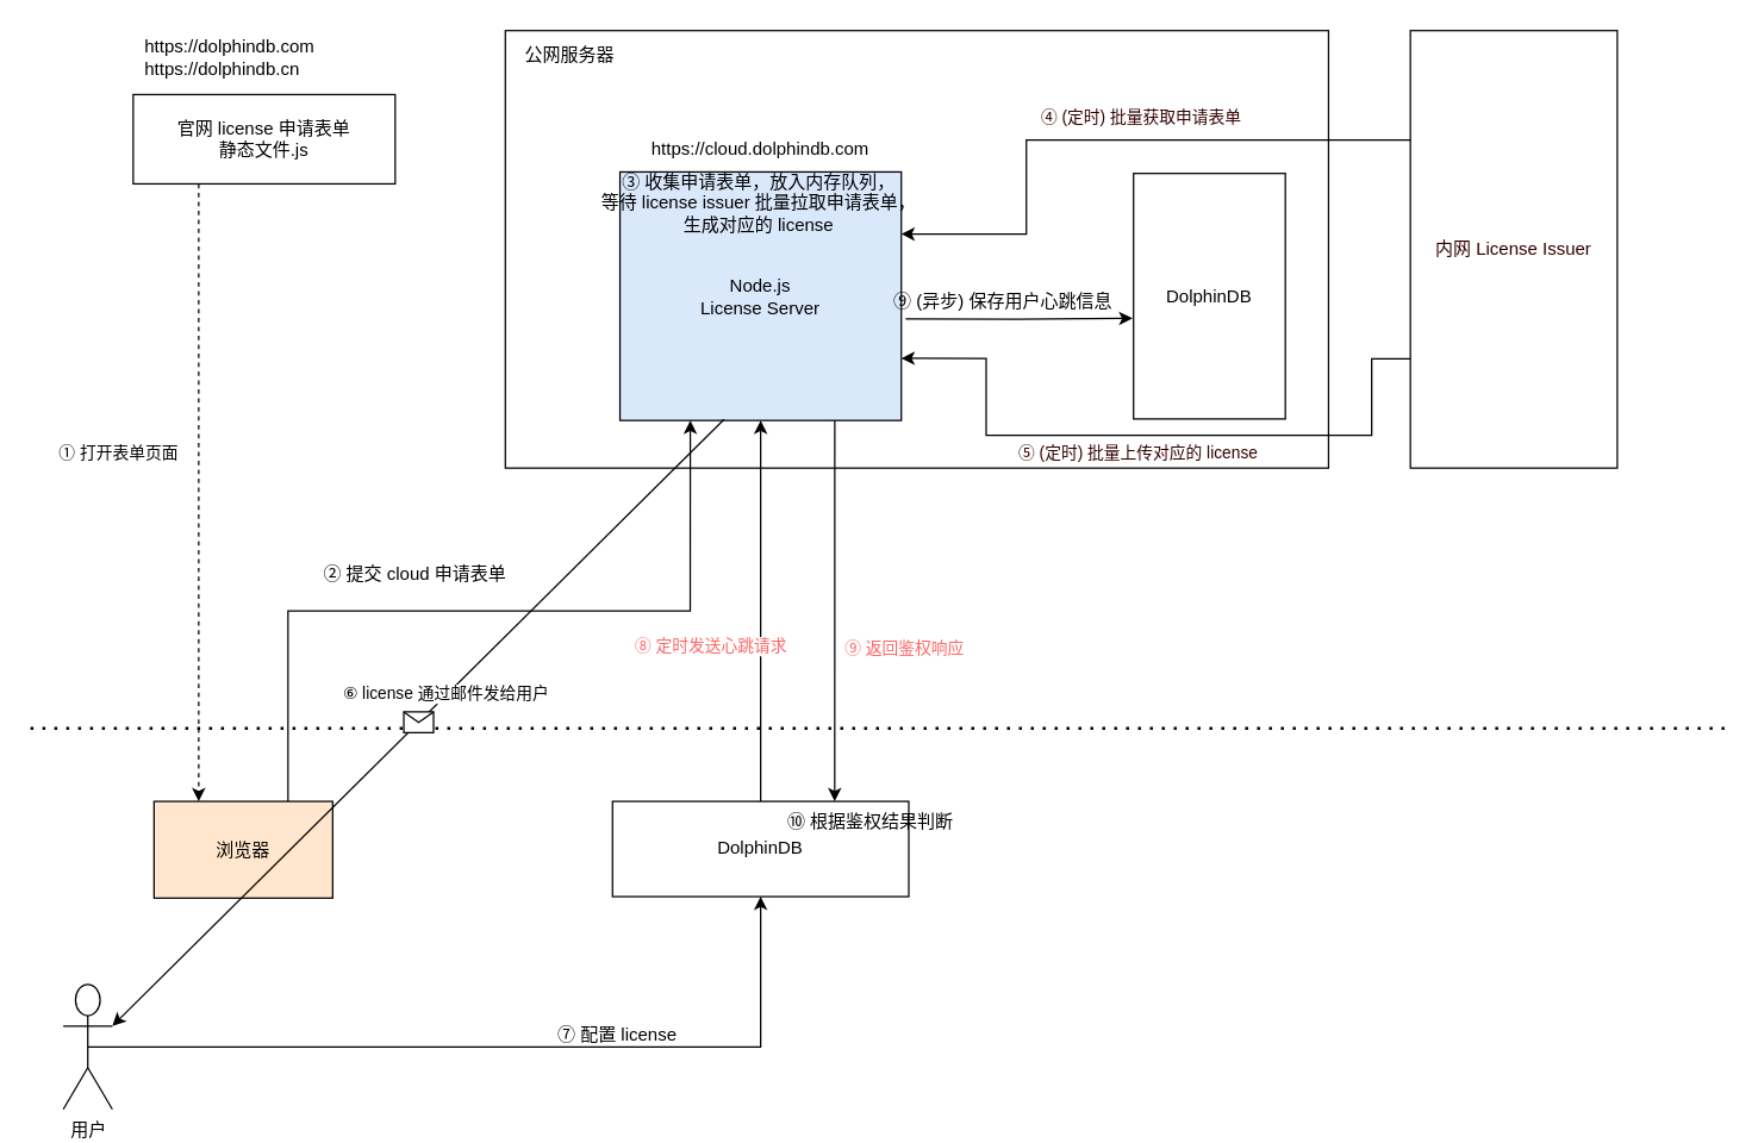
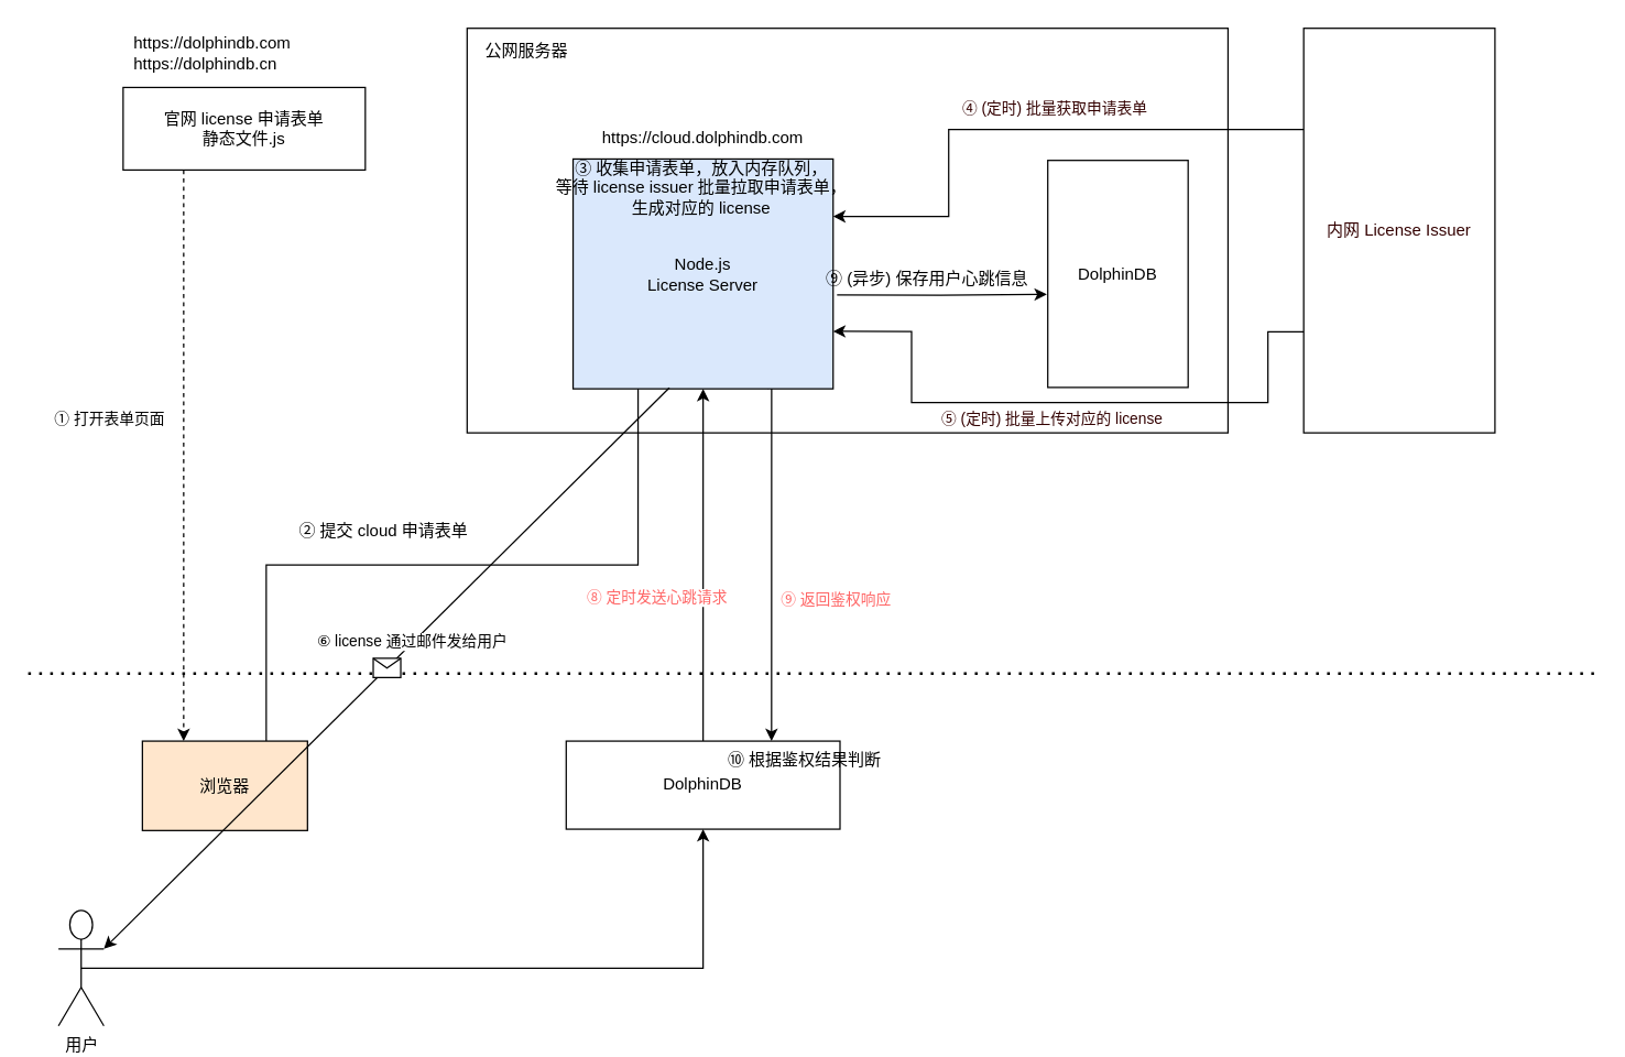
- <mxCell id="18" style="edgeStyle=orthogonalEdgeStyle;rounded=0;orthogonalLoop=1;jettySize=auto;html=1;exitX=0.75;exitY=0;exitDx=0;exitDy=0;entryX=0.25;entryY=1;entryDx=0;entryDy=0;" edge="1" parent="1" source="19" target="8"><mxGeometry relative="1" as="geometry" /></mxCell>
+ <mxCell id="18" style="edgeStyle=orthogonalEdgeStyle;rounded=0;orthogonalLoop=1;jettySize=auto;html=1;exitX=0.75;exitY=0;exitDx=0;exitDy=0;entryX=0.25;entryY=1;entryDx=0;entryDy=0;endArrow=none;" edge="1" parent="1" source="19" target="8"><mxGeometry relative="1" as="geometry" /></mxCell>
- <mxCell id="30" value="⑦ 配置 license" style="text;html=1;align=center;verticalAlign=middle;resizable=0;points=[];autosize=1;strokeColor=none;fillColor=none;" vertex="1" parent="1"><mxGeometry x="364" y="686" width="100" height="18" as="geometry" /></mxCell>
